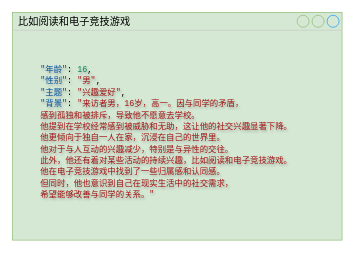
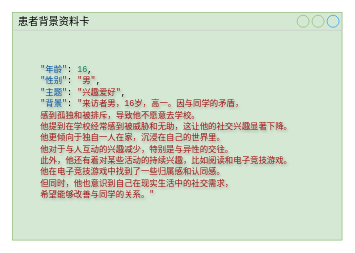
- <mxCell id="2" value="比如阅读和电子竞技游戏" style="strokeWidth=1;shadow=0;dashed=0;align=center;html=1;shape=mxgraph.mockup.containers.window;align=left;verticalAlign=top;spacingLeft=8;strokeColor2=#008cff;strokeColor3=#c4c4c4;mainText=;fontSize=17;labelBackgroundColor=none;whiteSpace=wrap;fillColor=#d5e8d4;strokeColor=#82b366;" vertex="1" parent="1"><mxGeometry x="20" y="20" width="550" height="380" as="geometry" /></mxCell>
+ <mxCell id="2" value="患者背景资料卡" style="strokeWidth=1;shadow=0;dashed=0;align=center;html=1;shape=mxgraph.mockup.containers.window;align=left;verticalAlign=top;spacingLeft=8;strokeColor2=#008cff;strokeColor3=#c4c4c4;mainText=;fontSize=17;labelBackgroundColor=none;whiteSpace=wrap;fillColor=#d5e8d4;strokeColor=#82b366;" vertex="1" parent="1"><mxGeometry x="20" y="20" width="550" height="380" as="geometry" /></mxCell>
